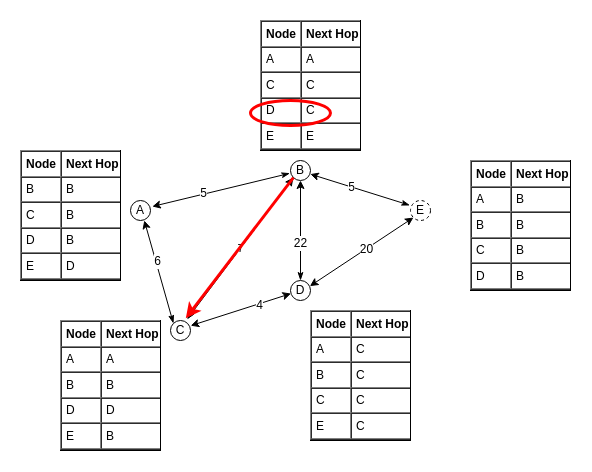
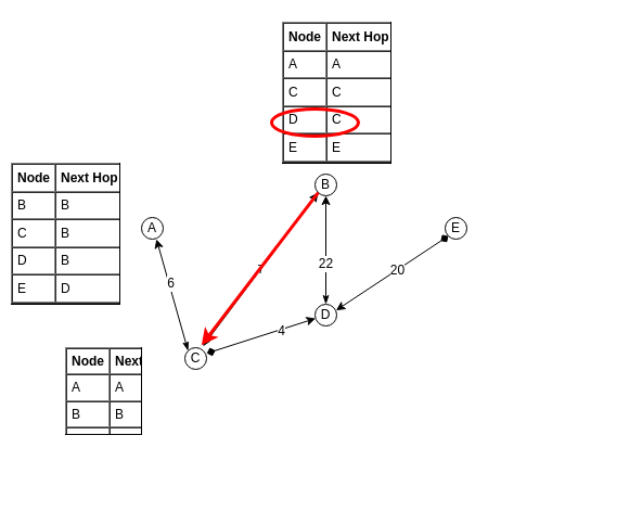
- <mxCell id="18" value="" style="endArrow=classic;html=1;exitX=-0.03;exitY=0.64;exitDx=0;exitDy=0;entryX=1.09;entryY=0.3;entryDx=0;entryDy=0;startArrow=classicThin;startFill=1;entryPerimeter=0;exitPerimeter=0;" parent="1" source="6" target="2" edge="1"><mxGeometry width="50" height="50" relative="1" as="geometry"><mxPoint x="340" y="320" as="sourcePoint" /><mxPoint x="340" y="220" as="targetPoint" /></mxGeometry></mxCell>
- <mxCell id="19" value="&lt;div&gt;5&lt;/div&gt;" style="text;html=1;align=center;verticalAlign=middle;resizable=0;points=[];labelBackgroundColor=#ffffff;" parent="18" vertex="1" connectable="0"><mxGeometry x="0.254" y="-1" relative="1" as="geometry"><mxPoint as="offset" /></mxGeometry></mxCell>
- <mxCell id="13" value="" style="endArrow=classic;html=1;exitX=-0.03;exitY=0.24;exitDx=0;exitDy=0;entryX=0.99;entryY=0.68;entryDx=0;entryDy=0;startArrow=classicThin;startFill=1;exitPerimeter=0;entryPerimeter=0;" parent="1" source="3" target="6" edge="1"><mxGeometry width="50" height="50" relative="1" as="geometry"><mxPoint x="310" y="290" as="sourcePoint" /><mxPoint x="310" y="190" as="targetPoint" /></mxGeometry></mxCell>
- <mxCell id="14" value="5" style="text;html=1;align=center;verticalAlign=middle;resizable=0;points=[];labelBackgroundColor=#ffffff;" parent="13" vertex="1" connectable="0"><mxGeometry x="0.183" relative="1" as="geometry"><mxPoint as="offset" /></mxGeometry></mxCell>
- <mxCell id="3" value="E" style="ellipse;whiteSpace=wrap;html=1;dashed=1;" parent="1" vertex="1"><mxGeometry x="410" y="200" width="20" height="20" as="geometry" /></mxCell>
+ <mxCell id="3" value="E" style="ellipse;whiteSpace=wrap;html=1;" parent="1" vertex="1"><mxGeometry x="410" y="200" width="20" height="20" as="geometry" /></mxCell>
- <mxCell id="23" value="&lt;table style=&quot;font-size: 1em ; width: 100% ; height: 100%&quot; cellspacing=&quot;0&quot; cellpadding=&quot;4&quot; border=&quot;1&quot;&gt;&lt;tbody&gt;&lt;tr&gt;&lt;th&gt;Node&lt;br&gt;&lt;/th&gt;&lt;th&gt;Next Hop&lt;br&gt;&lt;/th&gt;&lt;/tr&gt;&lt;tr&gt;&lt;td&gt;B&lt;br&gt;&lt;/td&gt;&lt;td&gt;B&lt;br&gt;&lt;/td&gt;&lt;/tr&gt;&lt;tr&gt;&lt;td&gt;C&lt;br&gt;&lt;/td&gt;&lt;td&gt;B&lt;br&gt;&lt;/td&gt;&lt;/tr&gt;&lt;tr&gt;&lt;td&gt;D&lt;br&gt;&lt;/td&gt;&lt;td&gt;B&lt;br&gt;&lt;/td&gt;&lt;/tr&gt;&lt;tr&gt;&lt;td&gt;E&lt;/td&gt;&lt;td&gt;D&lt;/td&gt;&lt;/tr&gt;&lt;/tbody&gt;&lt;/table&gt; " style="verticalAlign=top;align=left;overflow=fill;fontSize=12;fontFamily=Helvetica;html=1" parent="1" vertex="1"><mxGeometry x="20" y="150" width="100" height="130" as="geometry" /></mxCell>
+ <mxCell id="23" value="&lt;table style=&quot;font-size: 1em ; width: 100% ; height: 100%&quot; cellspacing=&quot;0&quot; cellpadding=&quot;4&quot; border=&quot;1&quot;&gt;&lt;tbody&gt;&lt;tr&gt;&lt;th&gt;Node&lt;br&gt;&lt;/th&gt;&lt;th&gt;Next Hop&lt;br&gt;&lt;/th&gt;&lt;/tr&gt;&lt;tr&gt;&lt;td&gt;B&lt;br&gt;&lt;/td&gt;&lt;td&gt;B&lt;br&gt;&lt;/td&gt;&lt;/tr&gt;&lt;tr&gt;&lt;td&gt;C&lt;br&gt;&lt;/td&gt;&lt;td&gt;B&lt;br&gt;&lt;/td&gt;&lt;/tr&gt;&lt;tr&gt;&lt;td&gt;D&lt;br&gt;&lt;/td&gt;&lt;td&gt;B&lt;br&gt;&lt;/td&gt;&lt;/tr&gt;&lt;tr&gt;&lt;td&gt;E&lt;/td&gt;&lt;td&gt;D&lt;/td&gt;&lt;/tr&gt;&lt;/tbody&gt;&lt;/table&gt; " style="verticalAlign=top;align=left;overflow=fill;fontSize=12;fontFamily=Helvetica;html=1" parent="1" vertex="1"><mxGeometry x="10" y="150" width="100" height="130" as="geometry" /></mxCell>
- <mxCell id="11" value="" style="endArrow=classic;html=1;exitX=0.97;exitY=0.28;exitDx=0;exitDy=0;entryX=0;entryY=1;entryDx=0;entryDy=0;exitPerimeter=0;startArrow=classic;startFill=1;" parent="1" source="4" target="3" edge="1"><mxGeometry width="50" height="50" relative="1" as="geometry"><mxPoint x="320" y="300" as="sourcePoint" /><mxPoint x="320" y="200" as="targetPoint" /></mxGeometry></mxCell>
+ <mxCell id="11" value="" style="endArrow=diamond;html=1;exitX=0.97;exitY=0.28;exitDx=0;exitDy=0;entryX=0;entryY=1;entryDx=0;entryDy=0;exitPerimeter=0;startArrow=classic;startFill=1;" parent="1" source="4" target="3" edge="1"><mxGeometry width="50" height="50" relative="1" as="geometry"><mxPoint x="320" y="300" as="sourcePoint" /><mxPoint x="320" y="200" as="targetPoint" /></mxGeometry></mxCell>
- <mxCell id="20" value="&lt;table style=&quot;font-size: 1em ; width: 100% ; height: 100%&quot; cellspacing=&quot;0&quot; cellpadding=&quot;4&quot; border=&quot;1&quot;&gt;&lt;tbody&gt;&lt;tr&gt;&lt;th&gt;Node&lt;br&gt;&lt;/th&gt;&lt;th&gt;Next Hop&lt;br&gt;&lt;/th&gt;&lt;/tr&gt;&lt;tr&gt;&lt;td&gt;A&lt;br&gt;&lt;/td&gt;&lt;td&gt;B&lt;br&gt;&lt;/td&gt;&lt;/tr&gt;&lt;tr&gt;&lt;td&gt;B&lt;br&gt;&lt;/td&gt;&lt;td&gt;B&lt;br&gt;&lt;/td&gt;&lt;/tr&gt;&lt;tr&gt;&lt;td&gt;C&lt;br&gt;&lt;/td&gt;&lt;td&gt;B&lt;br&gt;&lt;/td&gt;&lt;/tr&gt;&lt;tr&gt;&lt;td&gt;D&lt;/td&gt;&lt;td&gt;B&lt;br&gt;&lt;/td&gt;&lt;/tr&gt;&lt;/tbody&gt;&lt;/table&gt; " style="verticalAlign=top;align=left;overflow=fill;fontSize=12;fontFamily=Helvetica;html=1" parent="1" vertex="1"><mxGeometry x="470" y="160" width="100" height="130" as="geometry" /></mxCell>
- <mxCell id="9" value="" style="endArrow=classic;html=1;entryX=1.01;entryY=0.26;entryDx=0;entryDy=0;entryPerimeter=0;startArrow=classic;startFill=1;" parent="1" source="4" target="5" edge="1"><mxGeometry width="50" height="50" relative="1" as="geometry"><mxPoint x="310" y="290" as="sourcePoint" /><mxPoint x="310" y="190" as="targetPoint" /></mxGeometry></mxCell>
+ <mxCell id="9" value="" style="endArrow=diamond;html=1;entryX=1.01;entryY=0.26;entryDx=0;entryDy=0;entryPerimeter=0;startArrow=classic;startFill=1;" parent="1" source="4" target="5" edge="1"><mxGeometry width="50" height="50" relative="1" as="geometry"><mxPoint x="310" y="290" as="sourcePoint" /><mxPoint x="310" y="190" as="targetPoint" /></mxGeometry></mxCell>
- <mxCell id="21" value="&lt;table style=&quot;font-size: 1em ; width: 100% ; height: 100%&quot; cellspacing=&quot;0&quot; cellpadding=&quot;4&quot; border=&quot;1&quot;&gt;&lt;tbody&gt;&lt;tr&gt;&lt;th&gt;Node&lt;br&gt;&lt;/th&gt;&lt;th&gt;Next Hop&lt;br&gt;&lt;/th&gt;&lt;/tr&gt;&lt;tr&gt;&lt;td&gt;A&lt;br&gt;&lt;/td&gt;&lt;td&gt;C&lt;br&gt;&lt;/td&gt;&lt;/tr&gt;&lt;tr&gt;&lt;td&gt;B&lt;br&gt;&lt;/td&gt;&lt;td&gt;C&lt;br&gt;&lt;/td&gt;&lt;/tr&gt;&lt;tr&gt;&lt;td&gt;C&lt;br&gt;&lt;/td&gt;&lt;td&gt;C&lt;br&gt;&lt;/td&gt;&lt;/tr&gt;&lt;tr&gt;&lt;td&gt;E&lt;/td&gt;&lt;td&gt;C&lt;br&gt;&lt;/td&gt;&lt;/tr&gt;&lt;/tbody&gt;&lt;/table&gt; " style="verticalAlign=top;align=left;overflow=fill;fontSize=12;fontFamily=Helvetica;html=1" parent="1" vertex="1"><mxGeometry x="310" y="310" width="100" height="130" as="geometry" /></mxCell>
- <mxCell id="24" value="&lt;table style=&quot;font-size: 1em ; width: 100% ; height: 100%&quot; cellspacing=&quot;0&quot; cellpadding=&quot;4&quot; border=&quot;1&quot;&gt;&lt;tbody&gt;&lt;tr&gt;&lt;th&gt;Node&lt;br&gt;&lt;/th&gt;&lt;th&gt;Next Hop&lt;br&gt;&lt;/th&gt;&lt;/tr&gt;&lt;tr&gt;&lt;td&gt;A&lt;br&gt;&lt;/td&gt;&lt;td&gt;A&lt;br&gt;&lt;/td&gt;&lt;/tr&gt;&lt;tr&gt;&lt;td&gt;B&lt;br&gt;&lt;/td&gt;&lt;td&gt;B&lt;br&gt;&lt;/td&gt;&lt;/tr&gt;&lt;tr&gt;&lt;td&gt;D&lt;/td&gt;&lt;td&gt;D&lt;br&gt;&lt;/td&gt;&lt;/tr&gt;&lt;tr&gt;&lt;td&gt;E&lt;/td&gt;&lt;td&gt;B&lt;/td&gt;&lt;/tr&gt;&lt;/tbody&gt;&lt;/table&gt; " style="verticalAlign=top;align=left;overflow=fill;fontSize=12;fontFamily=Helvetica;html=1" parent="1" vertex="1"><mxGeometry x="60" y="320" width="100" height="130" as="geometry" /></mxCell>
+ <mxCell id="24" value="&lt;table style=&quot;font-size: 1em ; width: 100% ; height: 100%&quot; cellspacing=&quot;0&quot; cellpadding=&quot;4&quot; border=&quot;1&quot;&gt;&lt;tbody&gt;&lt;tr&gt;&lt;th&gt;Node&lt;br&gt;&lt;/th&gt;&lt;th&gt;Next Hop&lt;br&gt;&lt;/th&gt;&lt;/tr&gt;&lt;tr&gt;&lt;td&gt;A&lt;br&gt;&lt;/td&gt;&lt;td&gt;A&lt;br&gt;&lt;/td&gt;&lt;/tr&gt;&lt;tr&gt;&lt;td&gt;B&lt;br&gt;&lt;/td&gt;&lt;td&gt;B&lt;br&gt;&lt;/td&gt;&lt;/tr&gt;&lt;tr&gt;&lt;td&gt;D&lt;/td&gt;&lt;td&gt;D&lt;br&gt;&lt;/td&gt;&lt;/tr&gt;&lt;tr&gt;&lt;td&gt;E&lt;/td&gt;&lt;td&gt;B&lt;/td&gt;&lt;/tr&gt;&lt;/tbody&gt;&lt;/table&gt; " style="verticalAlign=top;align=left;overflow=fill;fontSize=12;fontFamily=Helvetica;html=1" parent="1" vertex="1"><mxGeometry x="60" y="320" width="70" height="80" as="geometry" /></mxCell>
